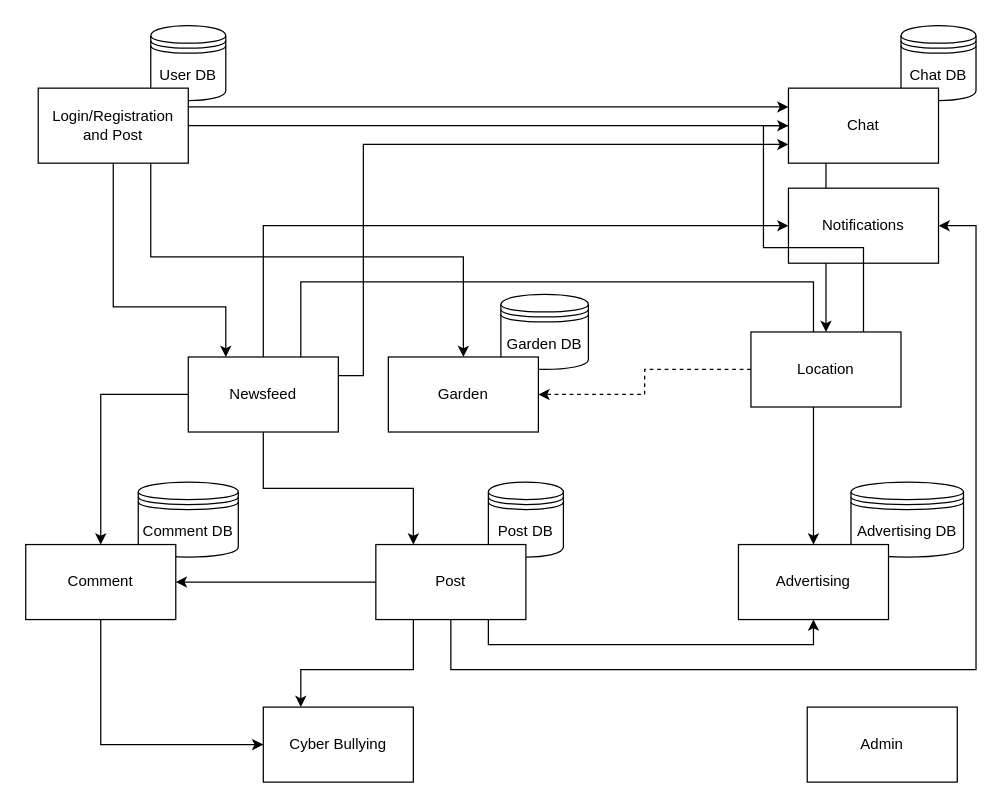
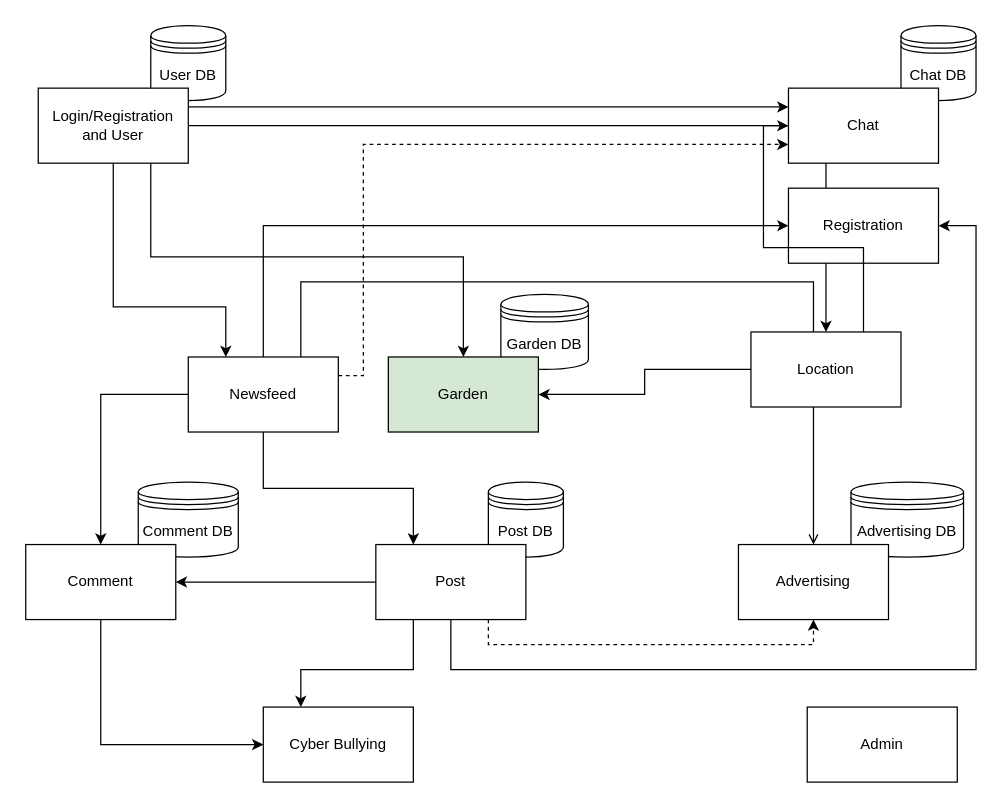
- <mxCell id="12" value="Login/Registration and Post" style="rounded=0;whiteSpace=wrap;html=1;" parent="1" vertex="1"><mxGeometry x="30" y="70" width="120" height="60" as="geometry" /></mxCell>
+ <mxCell id="12" value="Login/Registration and User" style="rounded=0;whiteSpace=wrap;html=1;" parent="1" vertex="1"><mxGeometry x="30" y="70" width="120" height="60" as="geometry" /></mxCell>
- <mxCell id="18" style="edgeStyle=orthogonalEdgeStyle;rounded=0;orthogonalLoop=1;jettySize=auto;html=1;exitX=1;exitY=0.25;exitDx=0;exitDy=0;entryX=0;entryY=0.75;entryDx=0;entryDy=0;" parent="1" source="19" target="13" edge="1"><mxGeometry relative="1" as="geometry"><Array as="points"><mxPoint x="290" y="300" /><mxPoint x="290" y="115" /></Array></mxGeometry></mxCell>
+ <mxCell id="18" style="edgeStyle=orthogonalEdgeStyle;rounded=0;orthogonalLoop=1;jettySize=auto;html=1;exitX=1;exitY=0.25;exitDx=0;exitDy=0;entryX=0;entryY=0.75;entryDx=0;entryDy=0;dashed=1;" parent="1" source="19" target="13" edge="1"><mxGeometry relative="1" as="geometry"><Array as="points"><mxPoint x="290" y="300" /><mxPoint x="290" y="115" /></Array></mxGeometry></mxCell>
- <mxCell id="21" value="&lt;div&gt;Notifications&lt;/div&gt;" style="rounded=0;whiteSpace=wrap;html=1;" parent="1" vertex="1"><mxGeometry x="630" y="150" width="120" height="60" as="geometry" /></mxCell>
+ <mxCell id="21" value="&lt;div&gt;Registration&lt;/div&gt;" style="rounded=0;whiteSpace=wrap;html=1;" parent="1" vertex="1"><mxGeometry x="630" y="150" width="120" height="60" as="geometry" /></mxCell>
- <mxCell id="22" style="edgeStyle=orthogonalEdgeStyle;rounded=0;orthogonalLoop=1;jettySize=auto;html=1;exitX=0;exitY=0.5;exitDx=0;exitDy=0;entryX=1;entryY=0.5;entryDx=0;entryDy=0;dashed=1;" parent="1" source="24" target="20" edge="1"><mxGeometry relative="1" as="geometry" /></mxCell>
+ <mxCell id="22" style="edgeStyle=orthogonalEdgeStyle;rounded=0;orthogonalLoop=1;jettySize=auto;html=1;exitX=0;exitY=0.5;exitDx=0;exitDy=0;entryX=1;entryY=0.5;entryDx=0;entryDy=0;" parent="1" source="24" target="20" edge="1"><mxGeometry relative="1" as="geometry" /></mxCell>
- <mxCell id="20" value="Garden" style="rounded=0;whiteSpace=wrap;html=1;" parent="1" vertex="1"><mxGeometry x="310" y="285" width="120" height="60" as="geometry" /></mxCell>
+ <mxCell id="20" value="Garden" style="rounded=0;whiteSpace=wrap;html=1;fillColor=#d5e8d4;" parent="1" vertex="1"><mxGeometry x="310" y="285" width="120" height="60" as="geometry" /></mxCell>
- <mxCell id="16" style="edgeStyle=orthogonalEdgeStyle;rounded=0;orthogonalLoop=1;jettySize=auto;html=1;exitX=0.75;exitY=0;exitDx=0;exitDy=0;entryX=0.5;entryY=0;entryDx=0;entryDy=0;" parent="1" source="19" target="32" edge="1"><mxGeometry relative="1" as="geometry"><Array as="points"><mxPoint x="240" y="225" /><mxPoint x="650" y="225" /></Array></mxGeometry></mxCell>
+ <mxCell id="16" style="edgeStyle=orthogonalEdgeStyle;rounded=0;orthogonalLoop=1;jettySize=auto;html=1;exitX=0.75;exitY=0;exitDx=0;exitDy=0;entryX=0.5;entryY=0;entryDx=0;entryDy=0;endArrow=open;" parent="1" source="19" target="32" edge="1"><mxGeometry relative="1" as="geometry"><Array as="points"><mxPoint x="240" y="225" /><mxPoint x="650" y="225" /></Array></mxGeometry></mxCell>
- <mxCell id="29" style="edgeStyle=orthogonalEdgeStyle;rounded=0;orthogonalLoop=1;jettySize=auto;html=1;exitX=0.75;exitY=1;exitDx=0;exitDy=0;entryX=0.5;entryY=1;entryDx=0;entryDy=0;" parent="1" source="31" target="32" edge="1"><mxGeometry relative="1" as="geometry" /></mxCell>
+ <mxCell id="29" style="edgeStyle=orthogonalEdgeStyle;rounded=0;orthogonalLoop=1;jettySize=auto;html=1;exitX=0.75;exitY=1;exitDx=0;exitDy=0;entryX=0.5;entryY=1;entryDx=0;entryDy=0;dashed=1;" parent="1" source="31" target="32" edge="1"><mxGeometry relative="1" as="geometry" /></mxCell>
